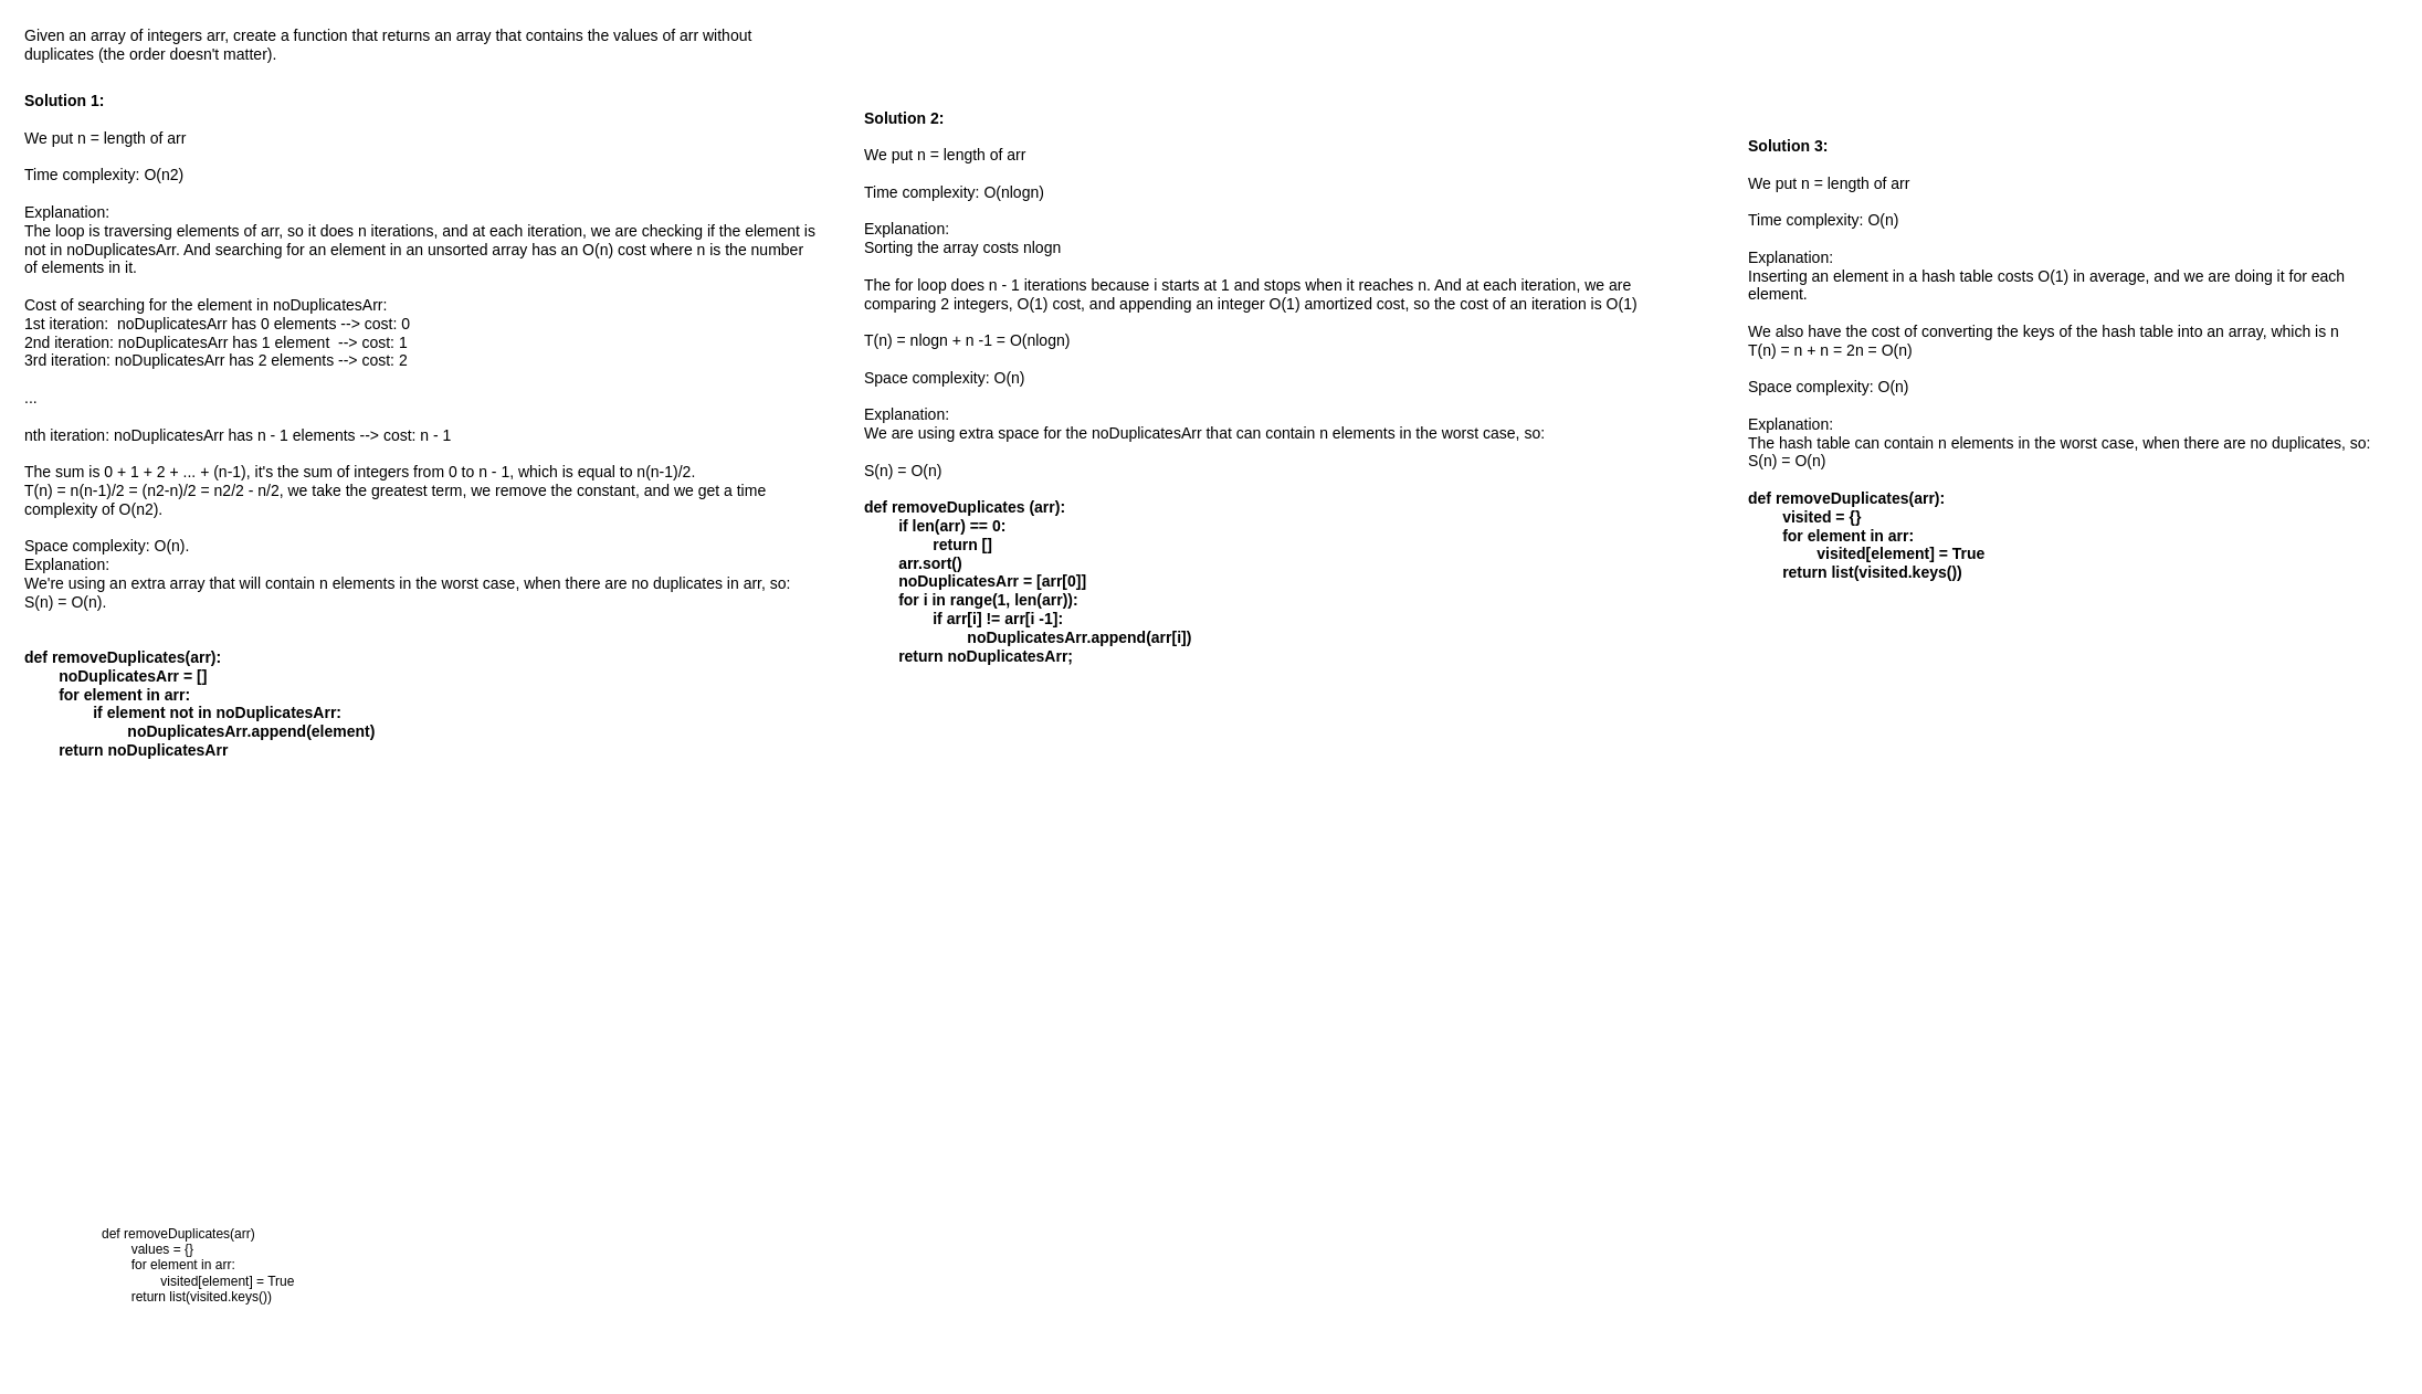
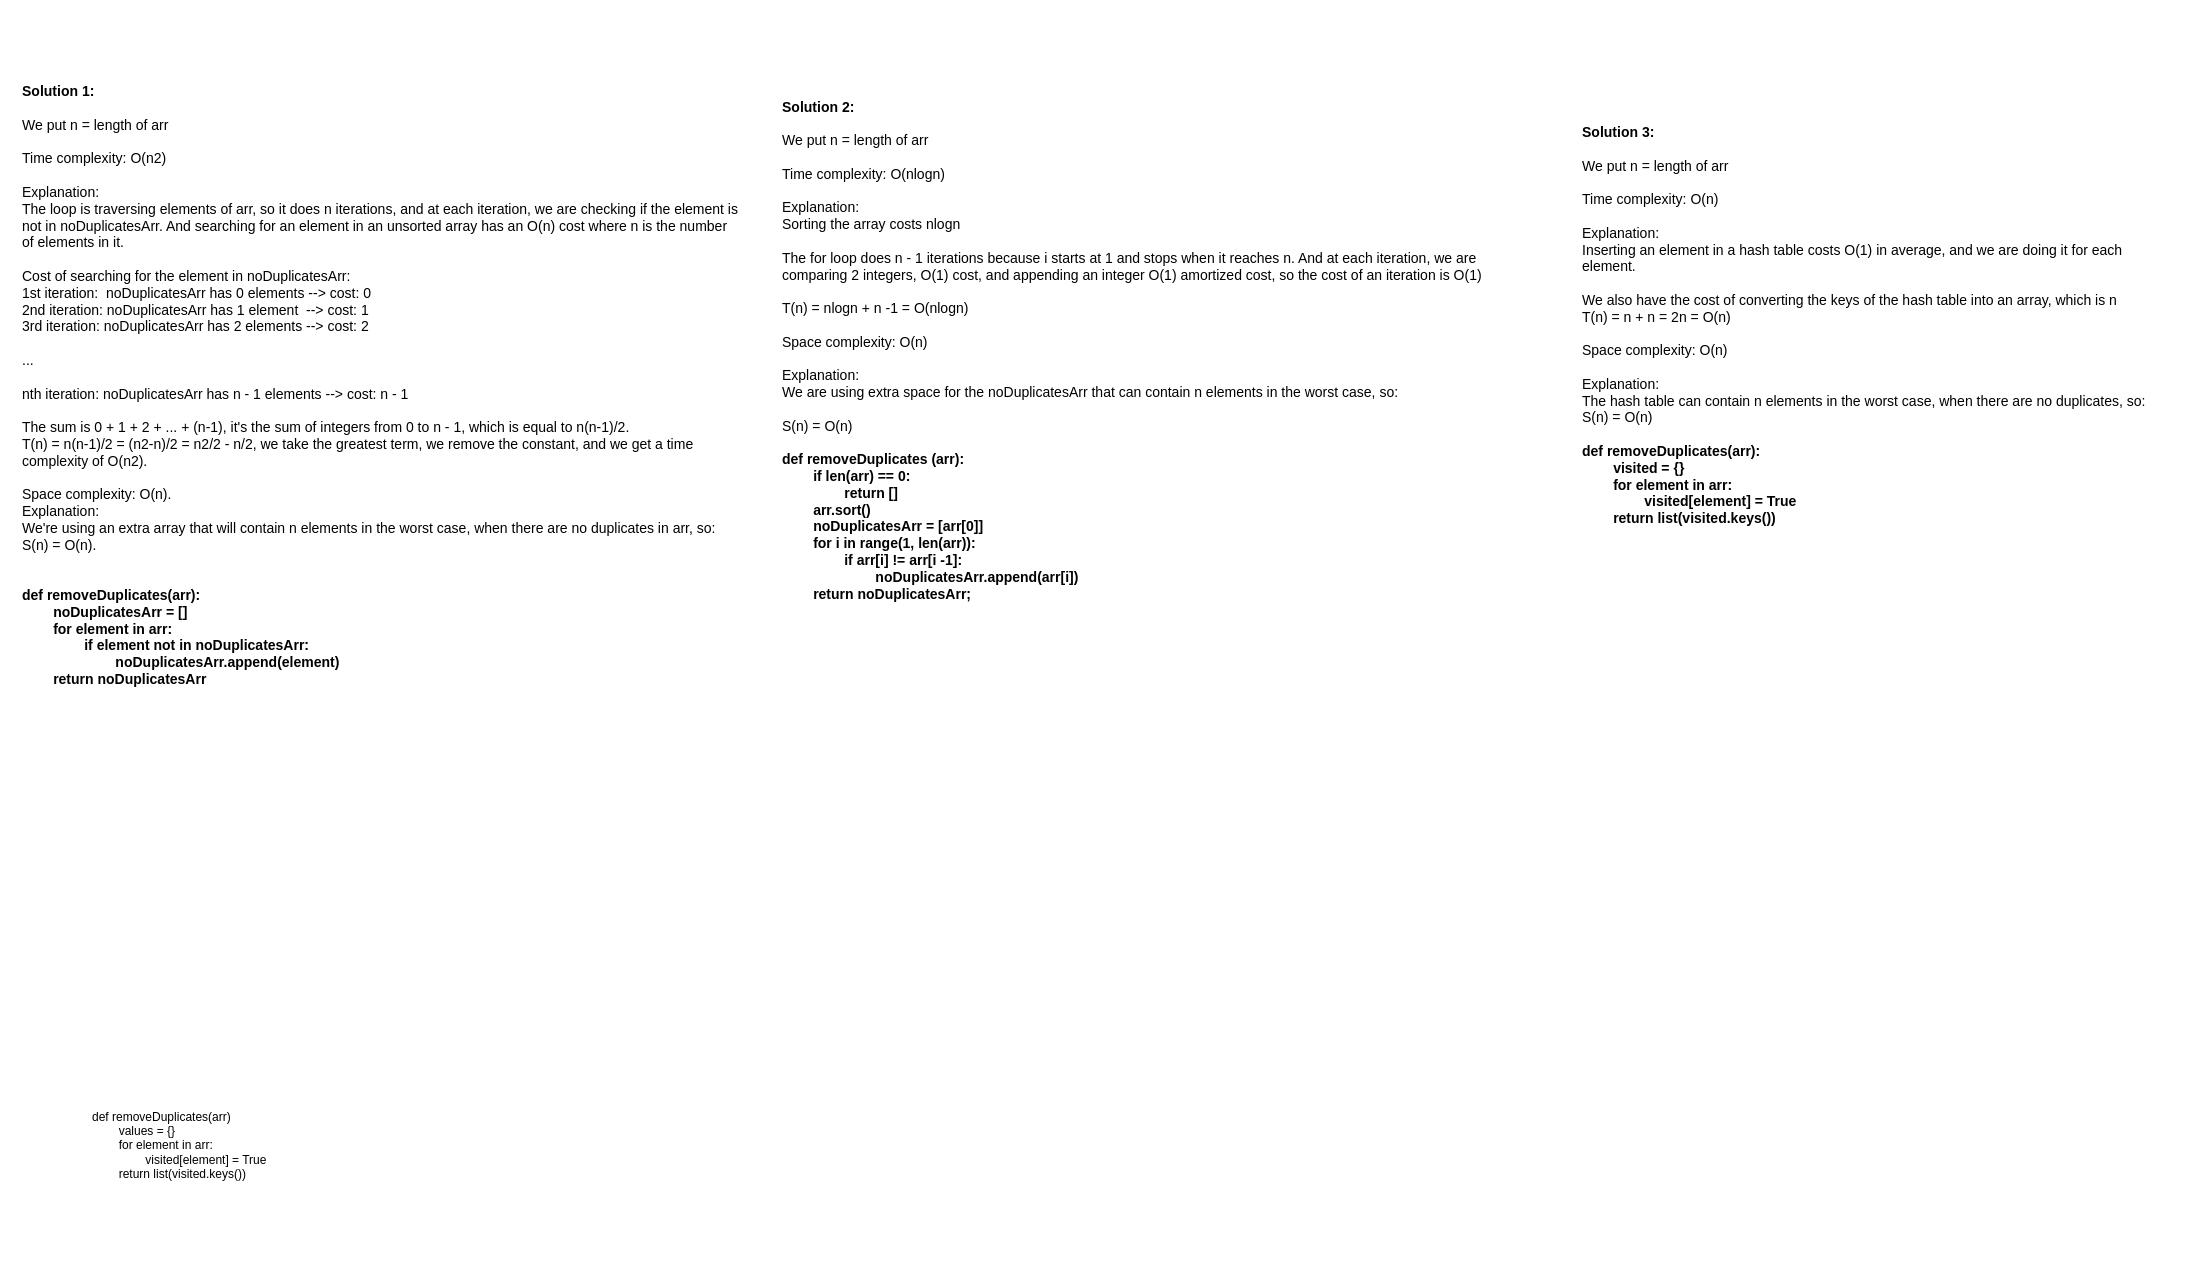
- <mxCell id="2" value="Given an array of integers arr, create a function that returns an array that contains the values of arr without duplicates (the order doesn't matter)." style="text;html=1;align=left;verticalAlign=middle;whiteSpace=wrap;rounded=0;fontSize=14;" vertex="1" parent="1"><mxGeometry x="20" y="20" width="720" height="40" as="geometry" /></mxCell>
